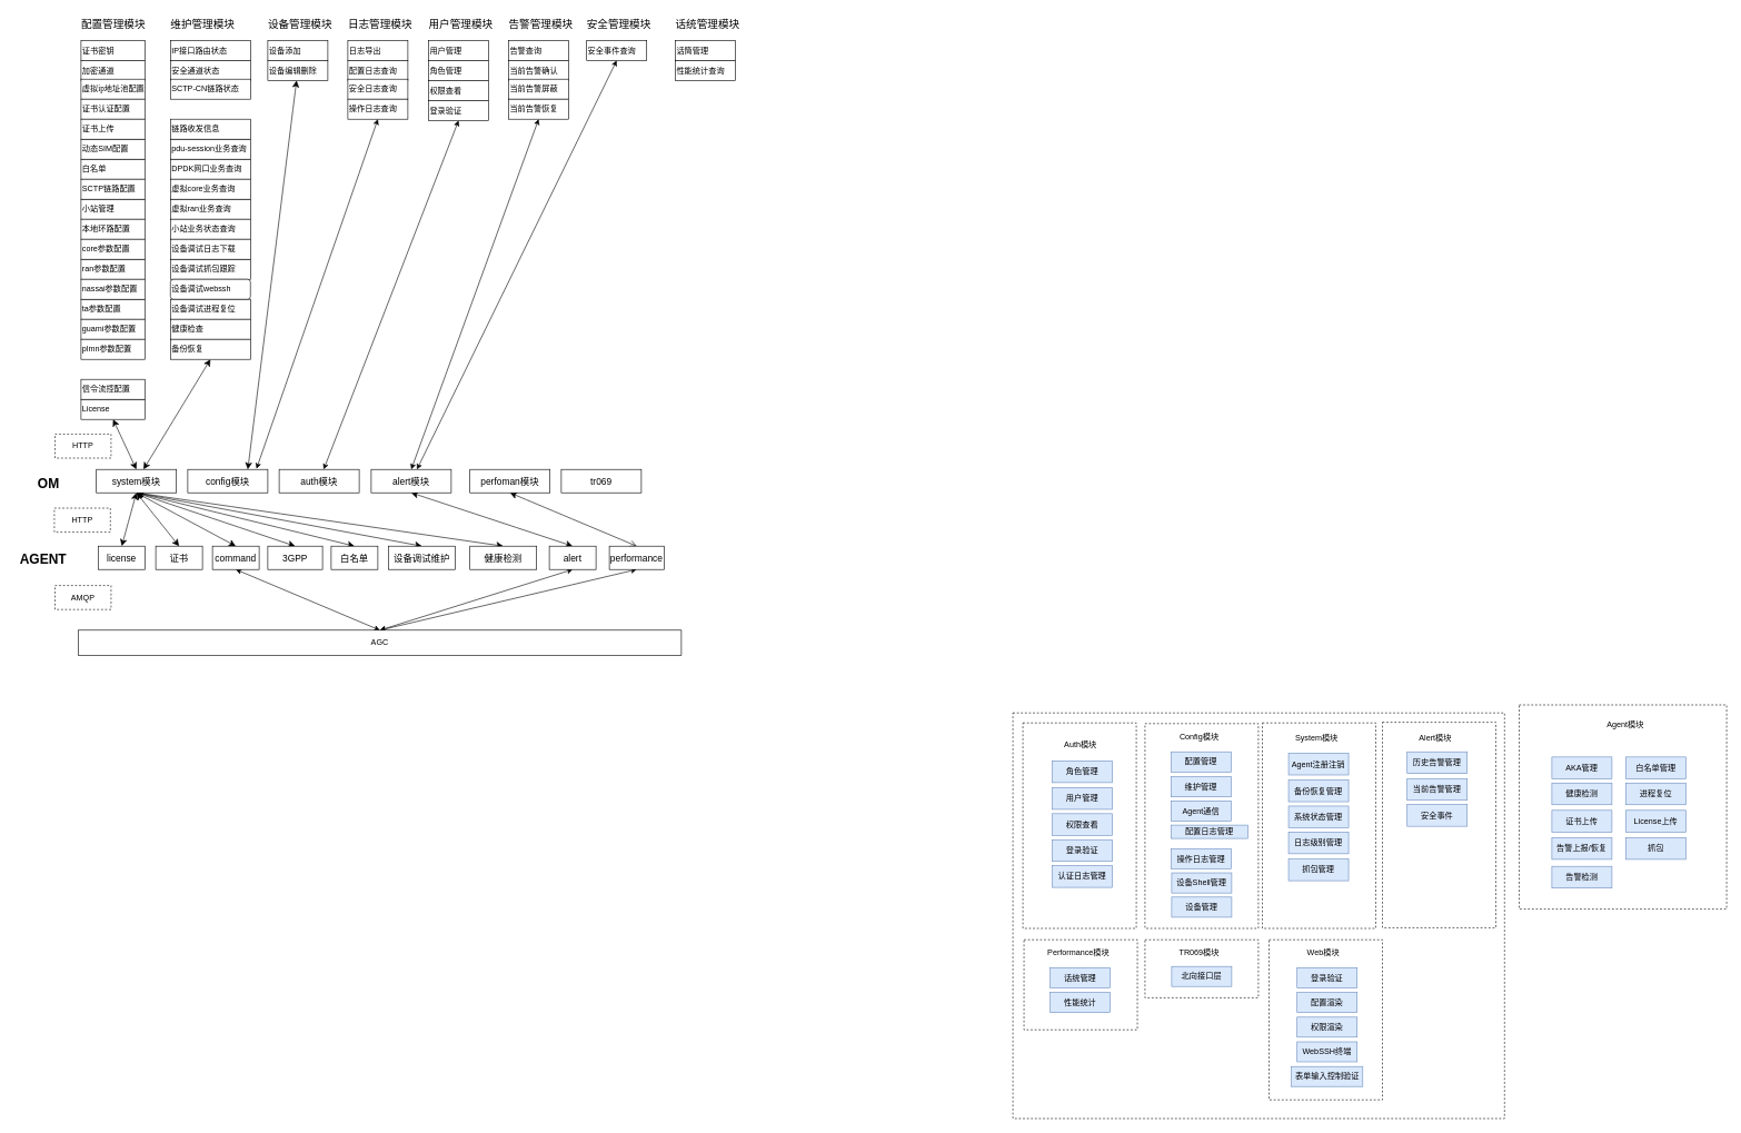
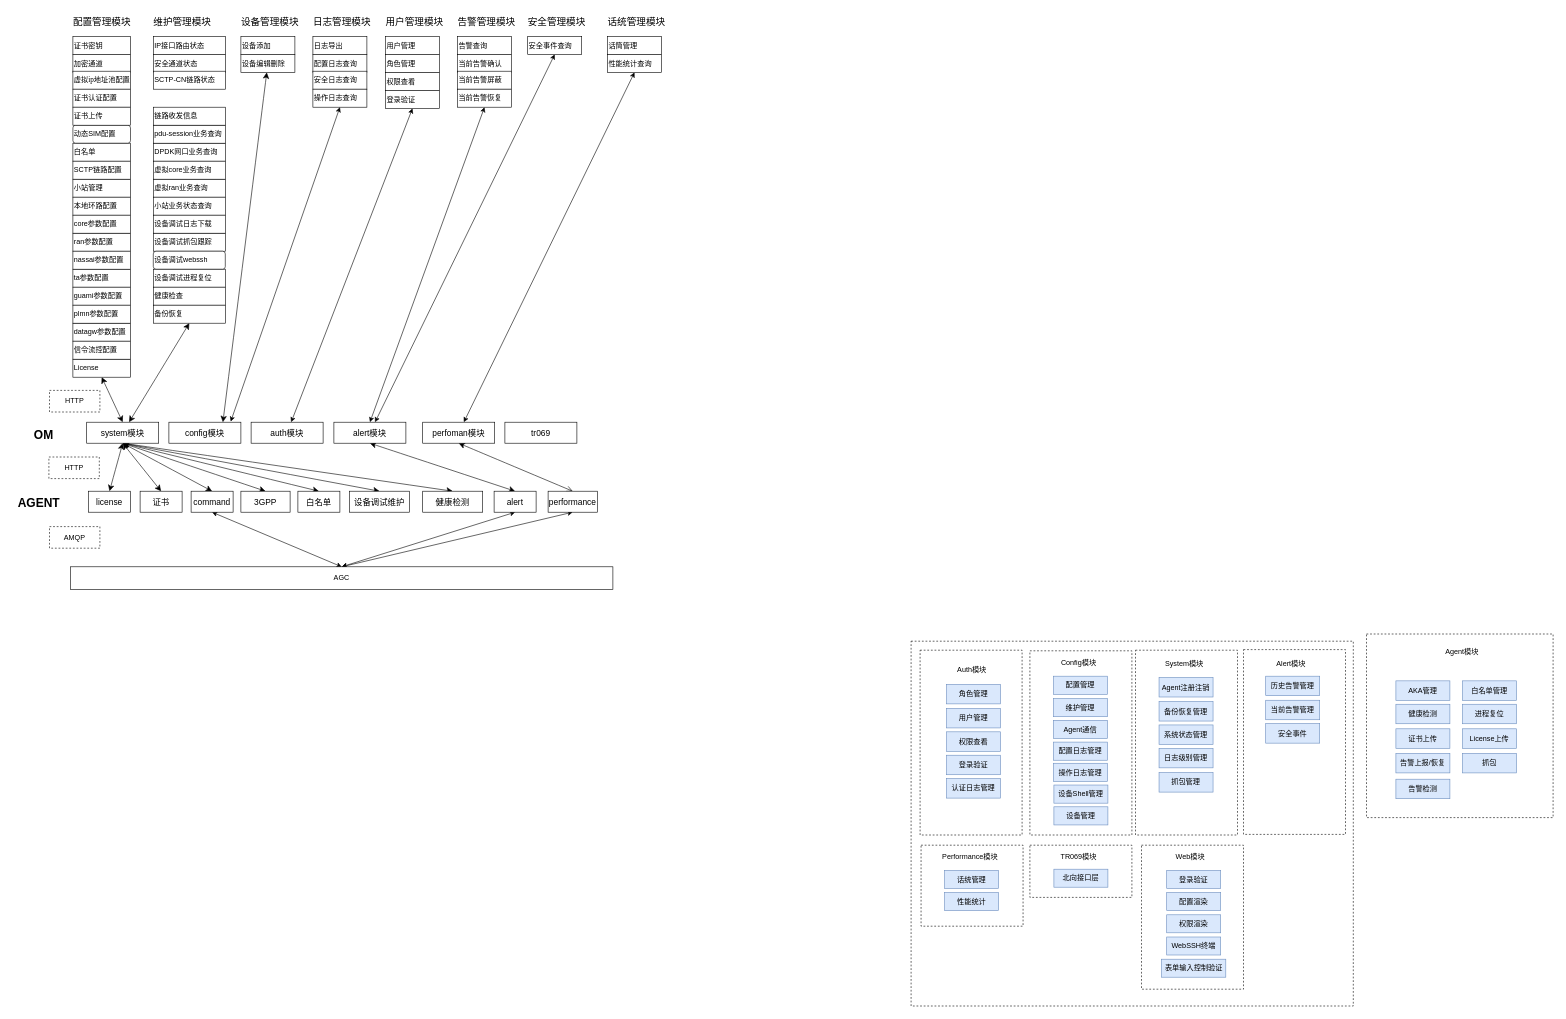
- <mxCell id="12" value="动态SIM配置" style="whiteSpace=wrap;html=1;fontSize=12;align=left;spacing=2;spacingTop=0;" parent="1" vertex="1"><mxGeometry x="121" y="208" width="96" height="30" as="geometry" /></mxCell>
+ <mxCell id="12" value="动态SIM配置" style="whiteSpace=wrap;html=1;fontSize=12;align=left;spacing=2;spacingTop=0;rounded=1;" parent="1" vertex="1"><mxGeometry x="121" y="208" width="96" height="30" as="geometry" /></mxCell>
+ <mxCell id="54" style="rounded=0;orthogonalLoop=1;jettySize=auto;html=1;exitX=0.5;exitY=1;exitDx=0;exitDy=0;startArrow=classic;startFill=1;" parent="1" source="55" target="66" edge="1"><mxGeometry relative="1" as="geometry" /></mxCell>
+ <mxCell id="20" value="datagw参数配置" style="whiteSpace=wrap;html=1;fontSize=12;align=left;spacing=2;spacingTop=0;" parent="1" vertex="1"><mxGeometry x="121" y="538" width="96" height="30" as="geometry" /></mxCell>
- <mxCell id="125" value="配置日志管理" style="whiteSpace=wrap;html=1;fontSize=12;align=center;spacing=2;spacingTop=0;fillColor=#dae8fc;strokeColor=#6c8ebf;" vertex="1" parent="1"><mxGeometry x="1755.25" y="1236.171" width="115" height="20" as="geometry" /></mxCell>
+ <mxCell id="125" value="配置日志管理" style="whiteSpace=wrap;html=1;fontSize=12;align=center;spacing=2;spacingTop=0;fillColor=#dae8fc;strokeColor=#6c8ebf;" vertex="1" parent="1"><mxGeometry x="1755.25" y="1236.171" width="90" height="30.233" as="geometry" /></mxCell>
